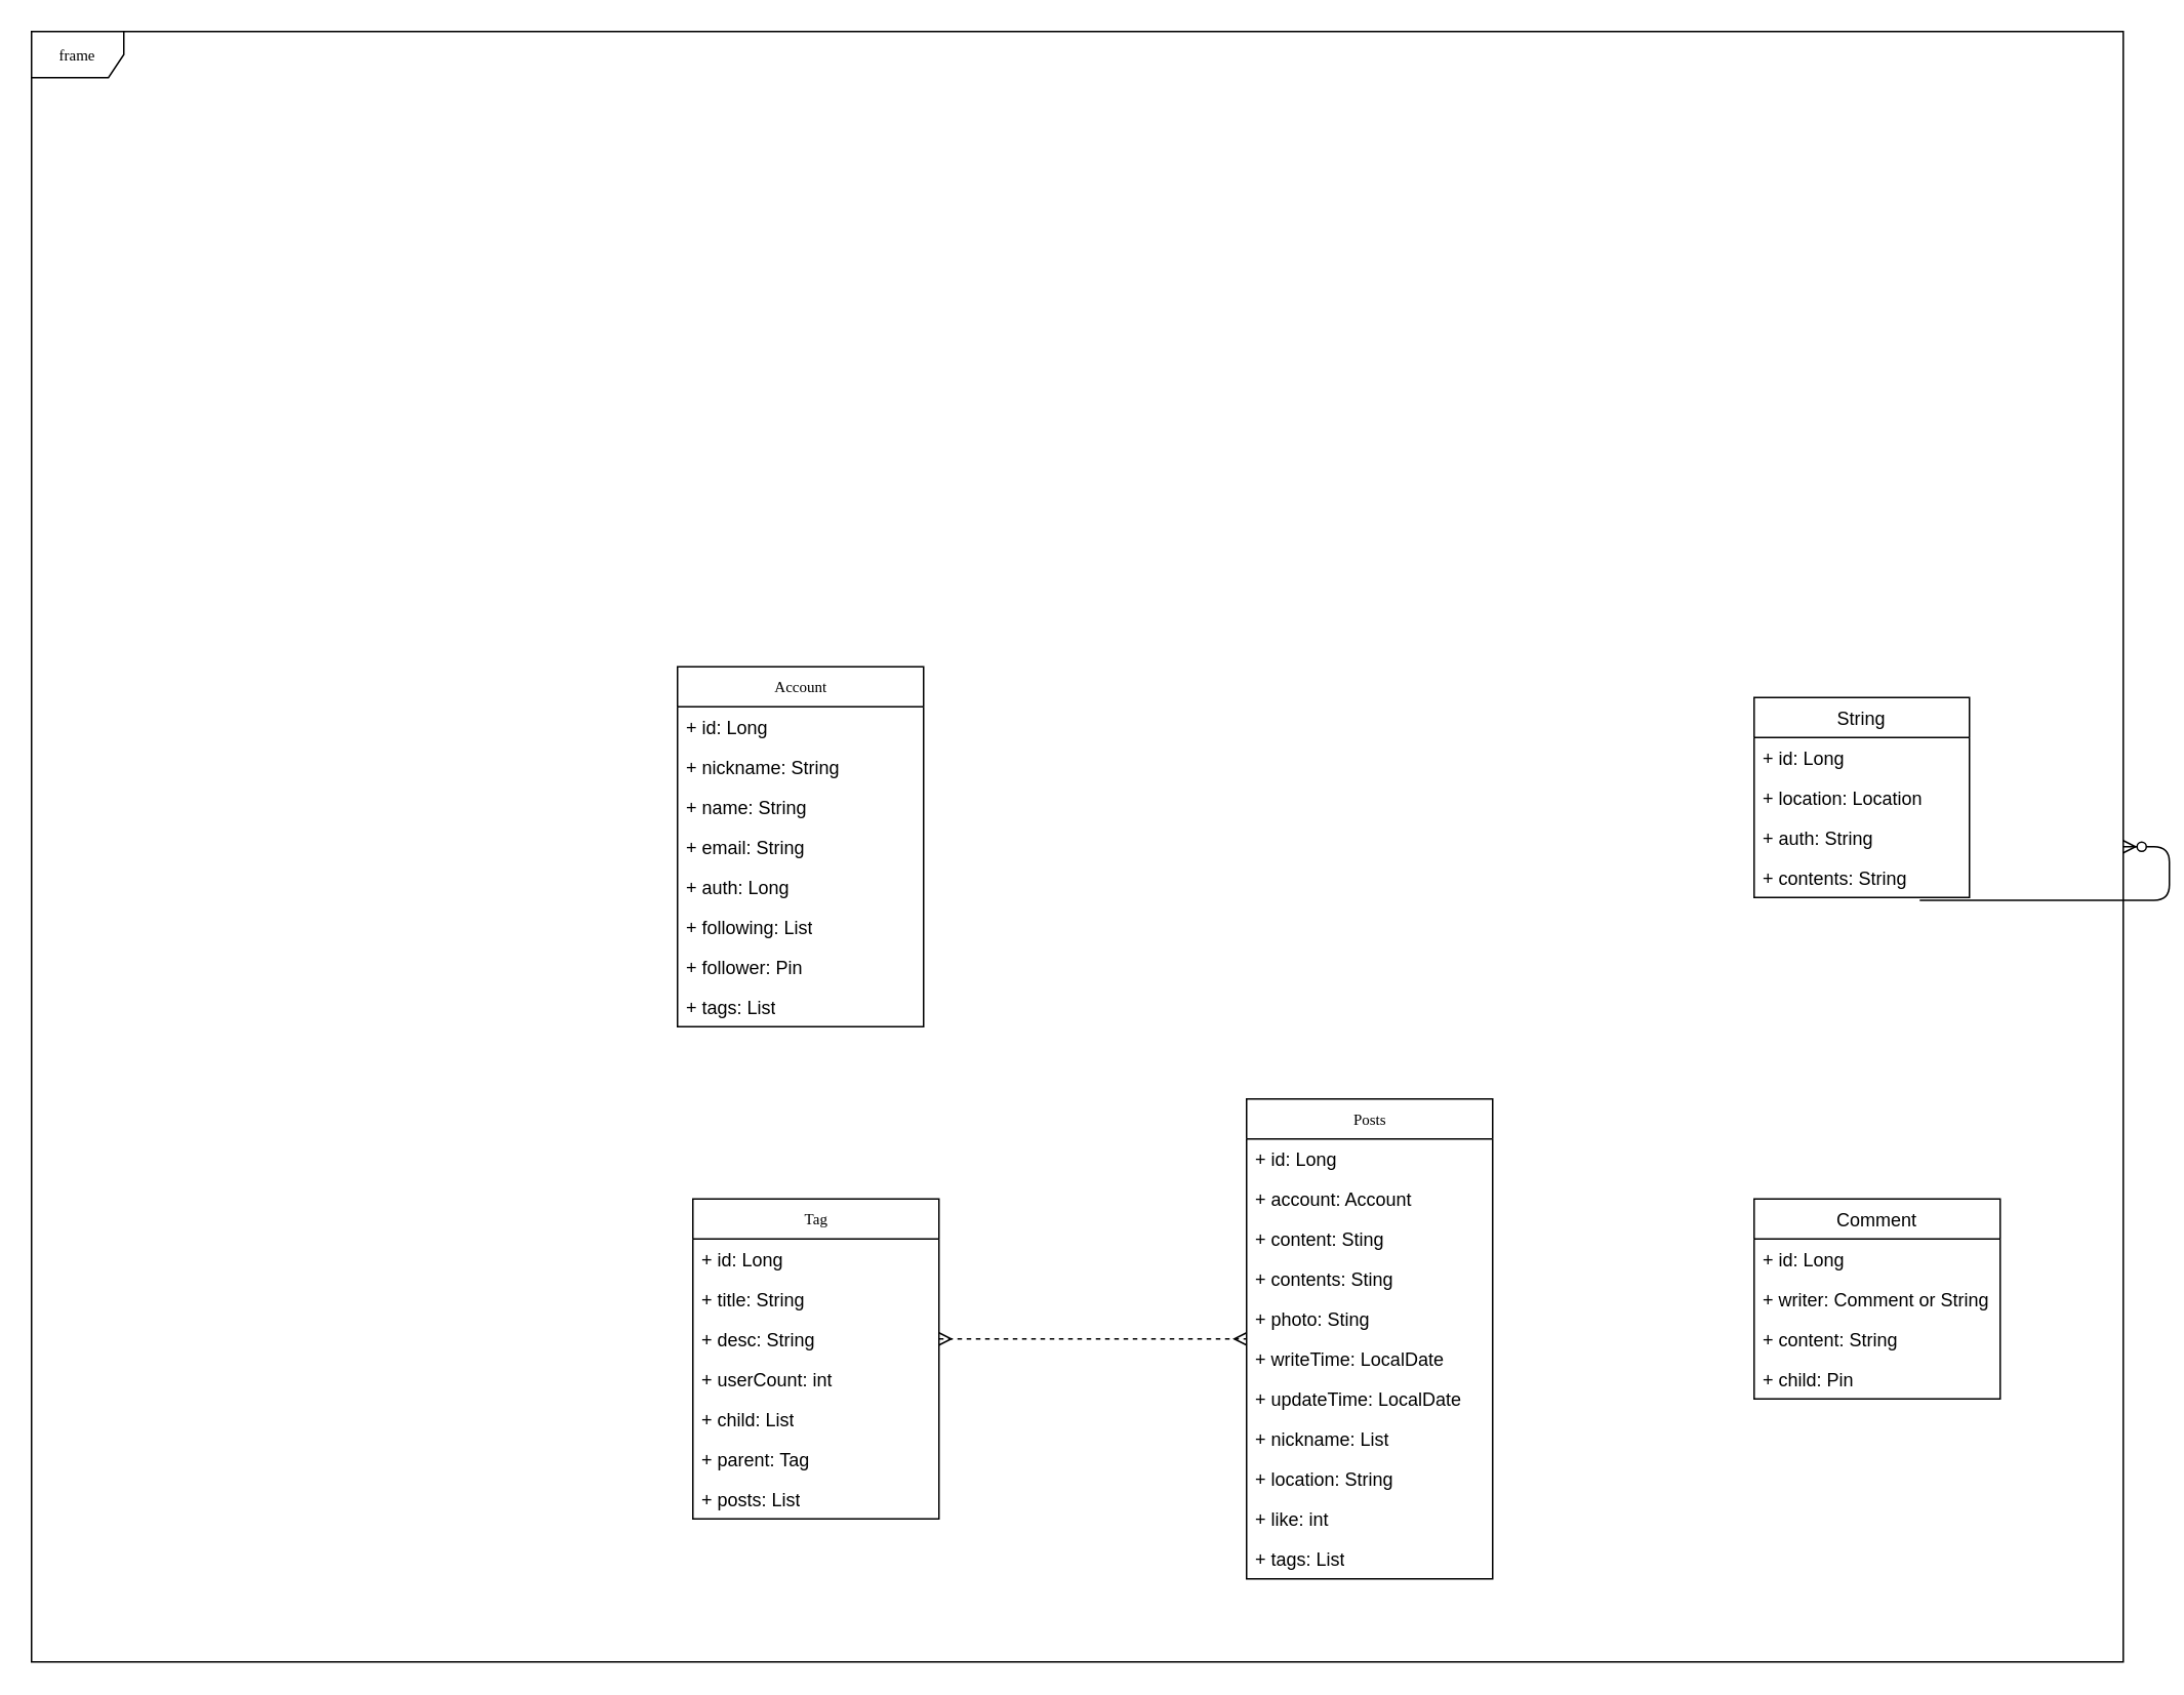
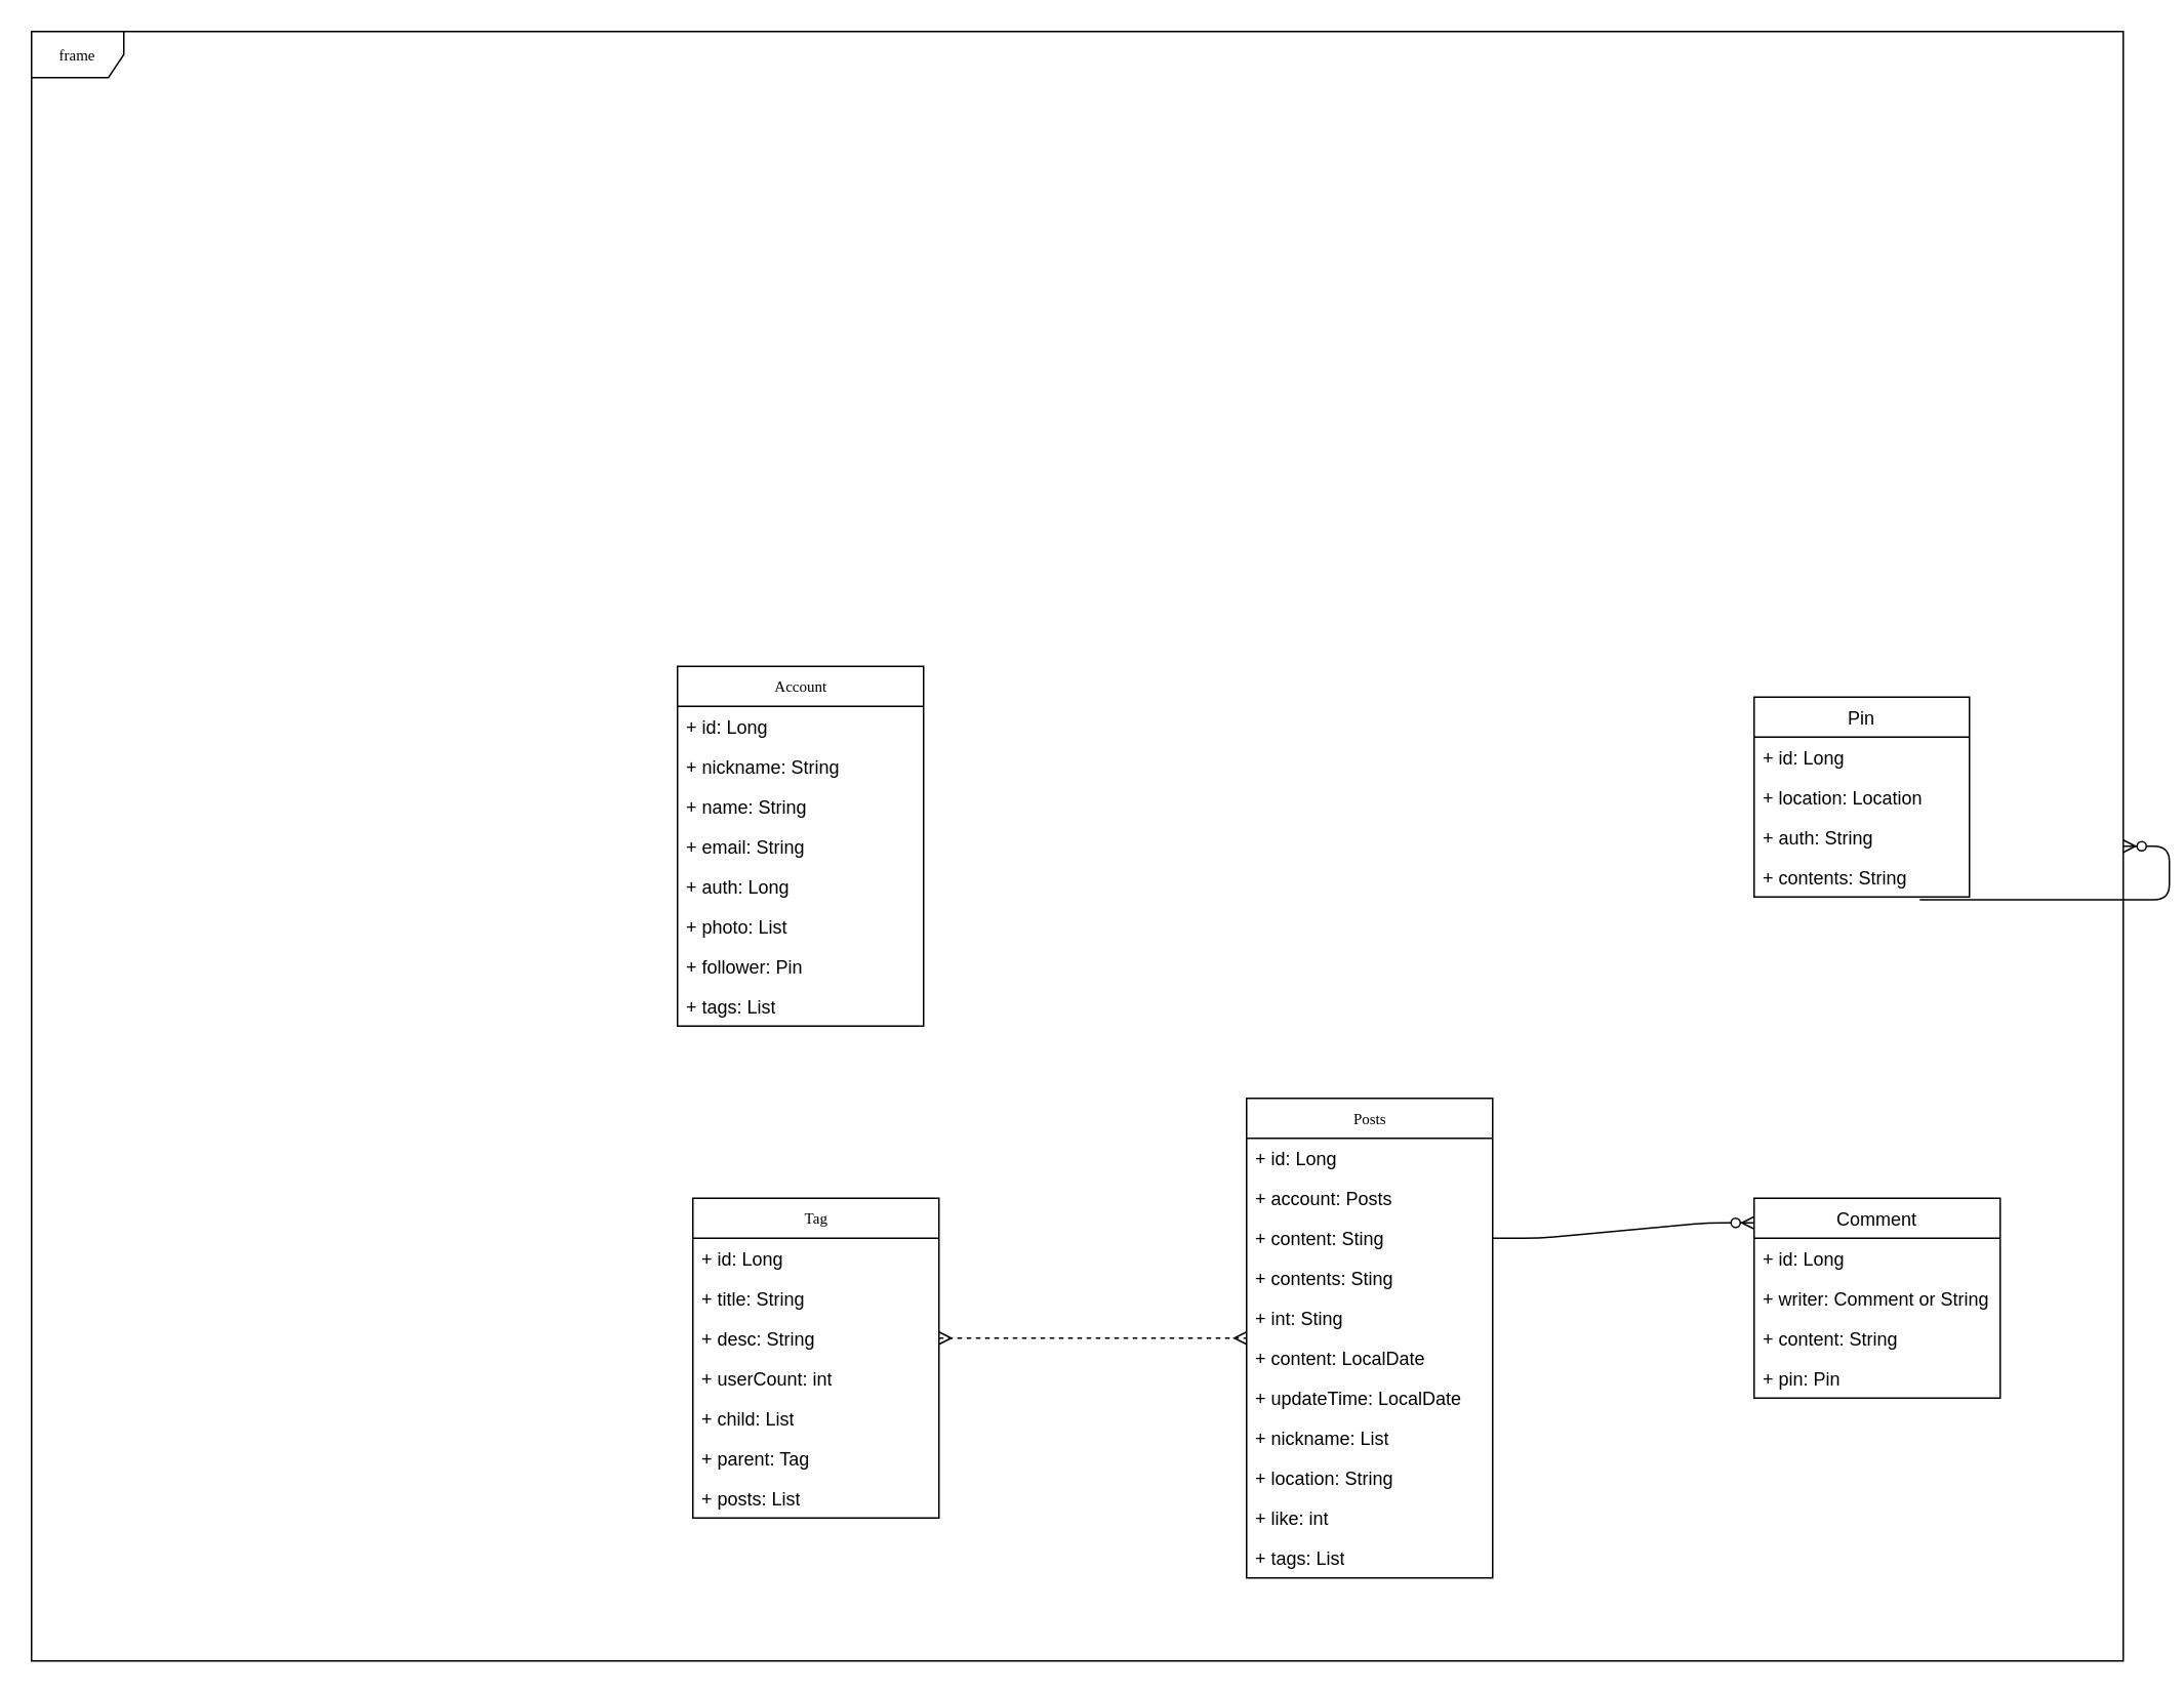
- <mxCell id="33" value="String" style="swimlane;fontStyle=0;childLayout=stackLayout;horizontal=1;startSize=26;fillColor=none;horizontalStack=0;resizeParent=1;resizeParentMax=0;resizeLast=0;collapsible=1;marginBottom=0;" parent="1" vertex="1"><mxGeometry x="1140" y="453" width="140" height="130" as="geometry" /></mxCell>
+ <mxCell id="33" value="Pin" style="swimlane;fontStyle=0;childLayout=stackLayout;horizontal=1;startSize=26;fillColor=none;horizontalStack=0;resizeParent=1;resizeParentMax=0;resizeLast=0;collapsible=1;marginBottom=0;" parent="1" vertex="1"><mxGeometry x="1140" y="453" width="140" height="130" as="geometry" /></mxCell>
- <mxCell id="9" value="+ following: List" style="text;html=1;strokeColor=none;fillColor=none;align=left;verticalAlign=top;spacingLeft=4;spacingRight=4;whiteSpace=wrap;overflow=hidden;rotatable=0;points=[[0,0.5],[1,0.5]];portConstraint=eastwest;" parent="3" vertex="1"><mxGeometry y="156" width="160" height="26" as="geometry" /></mxCell>
+ <mxCell id="9" value="+ photo: List" style="text;html=1;strokeColor=none;fillColor=none;align=left;verticalAlign=top;spacingLeft=4;spacingRight=4;whiteSpace=wrap;overflow=hidden;rotatable=0;points=[[0,0.5],[1,0.5]];portConstraint=eastwest;" parent="3" vertex="1"><mxGeometry y="156" width="160" height="26" as="geometry" /></mxCell>
- <mxCell id="14" value="+ account: Account" style="text;html=1;strokeColor=none;fillColor=none;align=left;verticalAlign=top;spacingLeft=4;spacingRight=4;whiteSpace=wrap;overflow=hidden;rotatable=0;points=[[0,0.5],[1,0.5]];portConstraint=eastwest;" parent="12" vertex="1"><mxGeometry y="52" width="160" height="26" as="geometry" /></mxCell>
+ <mxCell id="14" value="+ account: Posts" style="text;html=1;strokeColor=none;fillColor=none;align=left;verticalAlign=top;spacingLeft=4;spacingRight=4;whiteSpace=wrap;overflow=hidden;rotatable=0;points=[[0,0.5],[1,0.5]];portConstraint=eastwest;" parent="12" vertex="1"><mxGeometry y="52" width="160" height="26" as="geometry" /></mxCell>
+ <mxCell id="43" value="" style="edgeStyle=entityRelationEdgeStyle;fontSize=12;html=1;endArrow=ERzeroToMany;endFill=1;exitX=1;exitY=0.5;exitDx=0;exitDy=0;entryX=0;entryY=0.123;entryDx=0;entryDy=0;entryPerimeter=0;" parent="1" source="15" target="38" edge="1"><mxGeometry width="100" height="100" relative="1" as="geometry"><mxPoint x="1000" y="803" as="sourcePoint" /><mxPoint x="1100" y="703" as="targetPoint" /></mxGeometry></mxCell>
- <mxCell id="17" value="+ photo: Sting" style="text;html=1;strokeColor=none;fillColor=none;align=left;verticalAlign=top;spacingLeft=4;spacingRight=4;whiteSpace=wrap;overflow=hidden;rotatable=0;points=[[0,0.5],[1,0.5]];portConstraint=eastwest;" parent="12" vertex="1"><mxGeometry y="130" width="160" height="26" as="geometry" /></mxCell>
+ <mxCell id="17" value="+ int: Sting" style="text;html=1;strokeColor=none;fillColor=none;align=left;verticalAlign=top;spacingLeft=4;spacingRight=4;whiteSpace=wrap;overflow=hidden;rotatable=0;points=[[0,0.5],[1,0.5]];portConstraint=eastwest;" parent="12" vertex="1"><mxGeometry y="130" width="160" height="26" as="geometry" /></mxCell>
- <mxCell id="18" value="+ writeTime: LocalDate" style="text;html=1;strokeColor=none;fillColor=none;align=left;verticalAlign=top;spacingLeft=4;spacingRight=4;whiteSpace=wrap;overflow=hidden;rotatable=0;points=[[0,0.5],[1,0.5]];portConstraint=eastwest;" parent="12" vertex="1"><mxGeometry y="156" width="160" height="26" as="geometry" /></mxCell>
+ <mxCell id="18" value="+ content: LocalDate" style="text;html=1;strokeColor=none;fillColor=none;align=left;verticalAlign=top;spacingLeft=4;spacingRight=4;whiteSpace=wrap;overflow=hidden;rotatable=0;points=[[0,0.5],[1,0.5]];portConstraint=eastwest;" parent="12" vertex="1"><mxGeometry y="156" width="160" height="26" as="geometry" /></mxCell>
- <mxCell id="42" value="+ child: Pin" style="text;strokeColor=none;fillColor=none;align=left;verticalAlign=top;spacingLeft=4;spacingRight=4;overflow=hidden;rotatable=0;points=[[0,0.5],[1,0.5]];portConstraint=eastwest;" parent="38" vertex="1"><mxGeometry y="104" width="160" height="26" as="geometry" /></mxCell>
+ <mxCell id="42" value="+ pin: Pin" style="text;strokeColor=none;fillColor=none;align=left;verticalAlign=top;spacingLeft=4;spacingRight=4;overflow=hidden;rotatable=0;points=[[0,0.5],[1,0.5]];portConstraint=eastwest;" parent="38" vertex="1"><mxGeometry y="104" width="160" height="26" as="geometry" /></mxCell>
